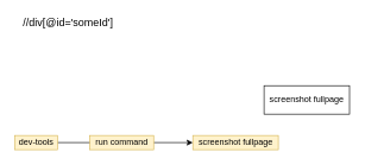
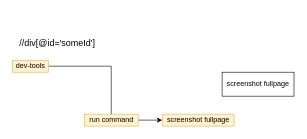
- <mxCell id="2" value="&lt;font style=&quot;font-size: 15px&quot;&gt;//div[@id='someId']&lt;/font&gt;" style="text;html=1;strokeColor=none;fillColor=none;align=left;verticalAlign=middle;whiteSpace=wrap;rounded=0;" parent="1" vertex="1"><mxGeometry x="30" y="20" width="140" height="20" as="geometry" /></mxCell>
+ <mxCell id="2" value="&lt;font style=&quot;font-size: 15px&quot;&gt;//div[@id='someId']&lt;/font&gt;" style="text;html=1;strokeColor=none;fillColor=none;align=left;verticalAlign=middle;whiteSpace=wrap;rounded=0;" parent="1" vertex="1"><mxGeometry x="30" y="60" width="140" height="20" as="geometry" /></mxCell>
- <mxCell id="6" value="dev-tools" style="text;html=1;align=center;verticalAlign=middle;resizable=0;points=[];autosize=1;fillColor=#fff2cc;strokeColor=#d6b656;" vertex="1" parent="1"><mxGeometry x="20" y="190" width="60" height="20" as="geometry" /></mxCell>
+ <mxCell id="6" value="dev-tools" style="text;html=1;align=center;verticalAlign=middle;resizable=0;points=[];autosize=1;fillColor=#fff2cc;strokeColor=#d6b656;" vertex="1" parent="1"><mxGeometry x="20" y="100" width="60" height="20" as="geometry" /></mxCell>
- <mxCell id="4" value="run command" style="text;html=1;align=center;verticalAlign=middle;resizable=0;points=[];autosize=1;fillColor=#fff2cc;strokeColor=#d6b656;" vertex="1" parent="1"><mxGeometry x="125" y="190" width="90" height="20" as="geometry" /></mxCell>
+ <mxCell id="4" value="run command" style="text;html=1;align=center;verticalAlign=middle;resizable=0;points=[];autosize=1;fillColor=#fff2cc;strokeColor=#d6b656;" vertex="1" parent="1"><mxGeometry x="140" y="190" width="90" height="20" as="geometry" /></mxCell>
